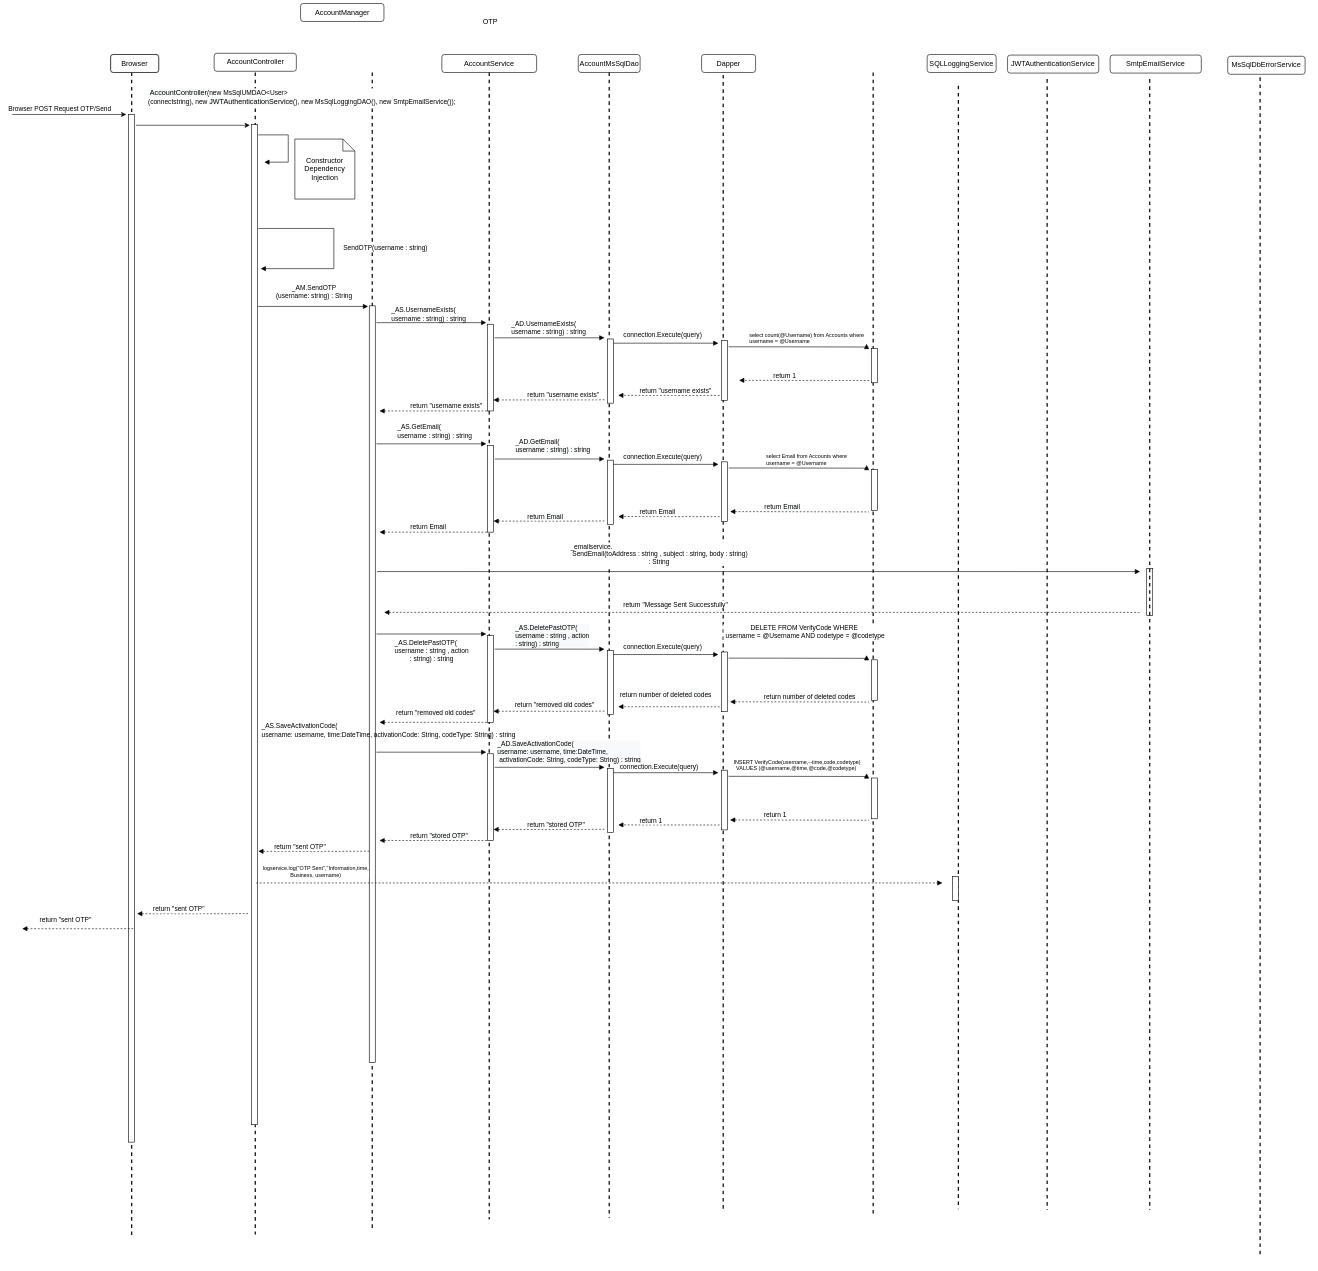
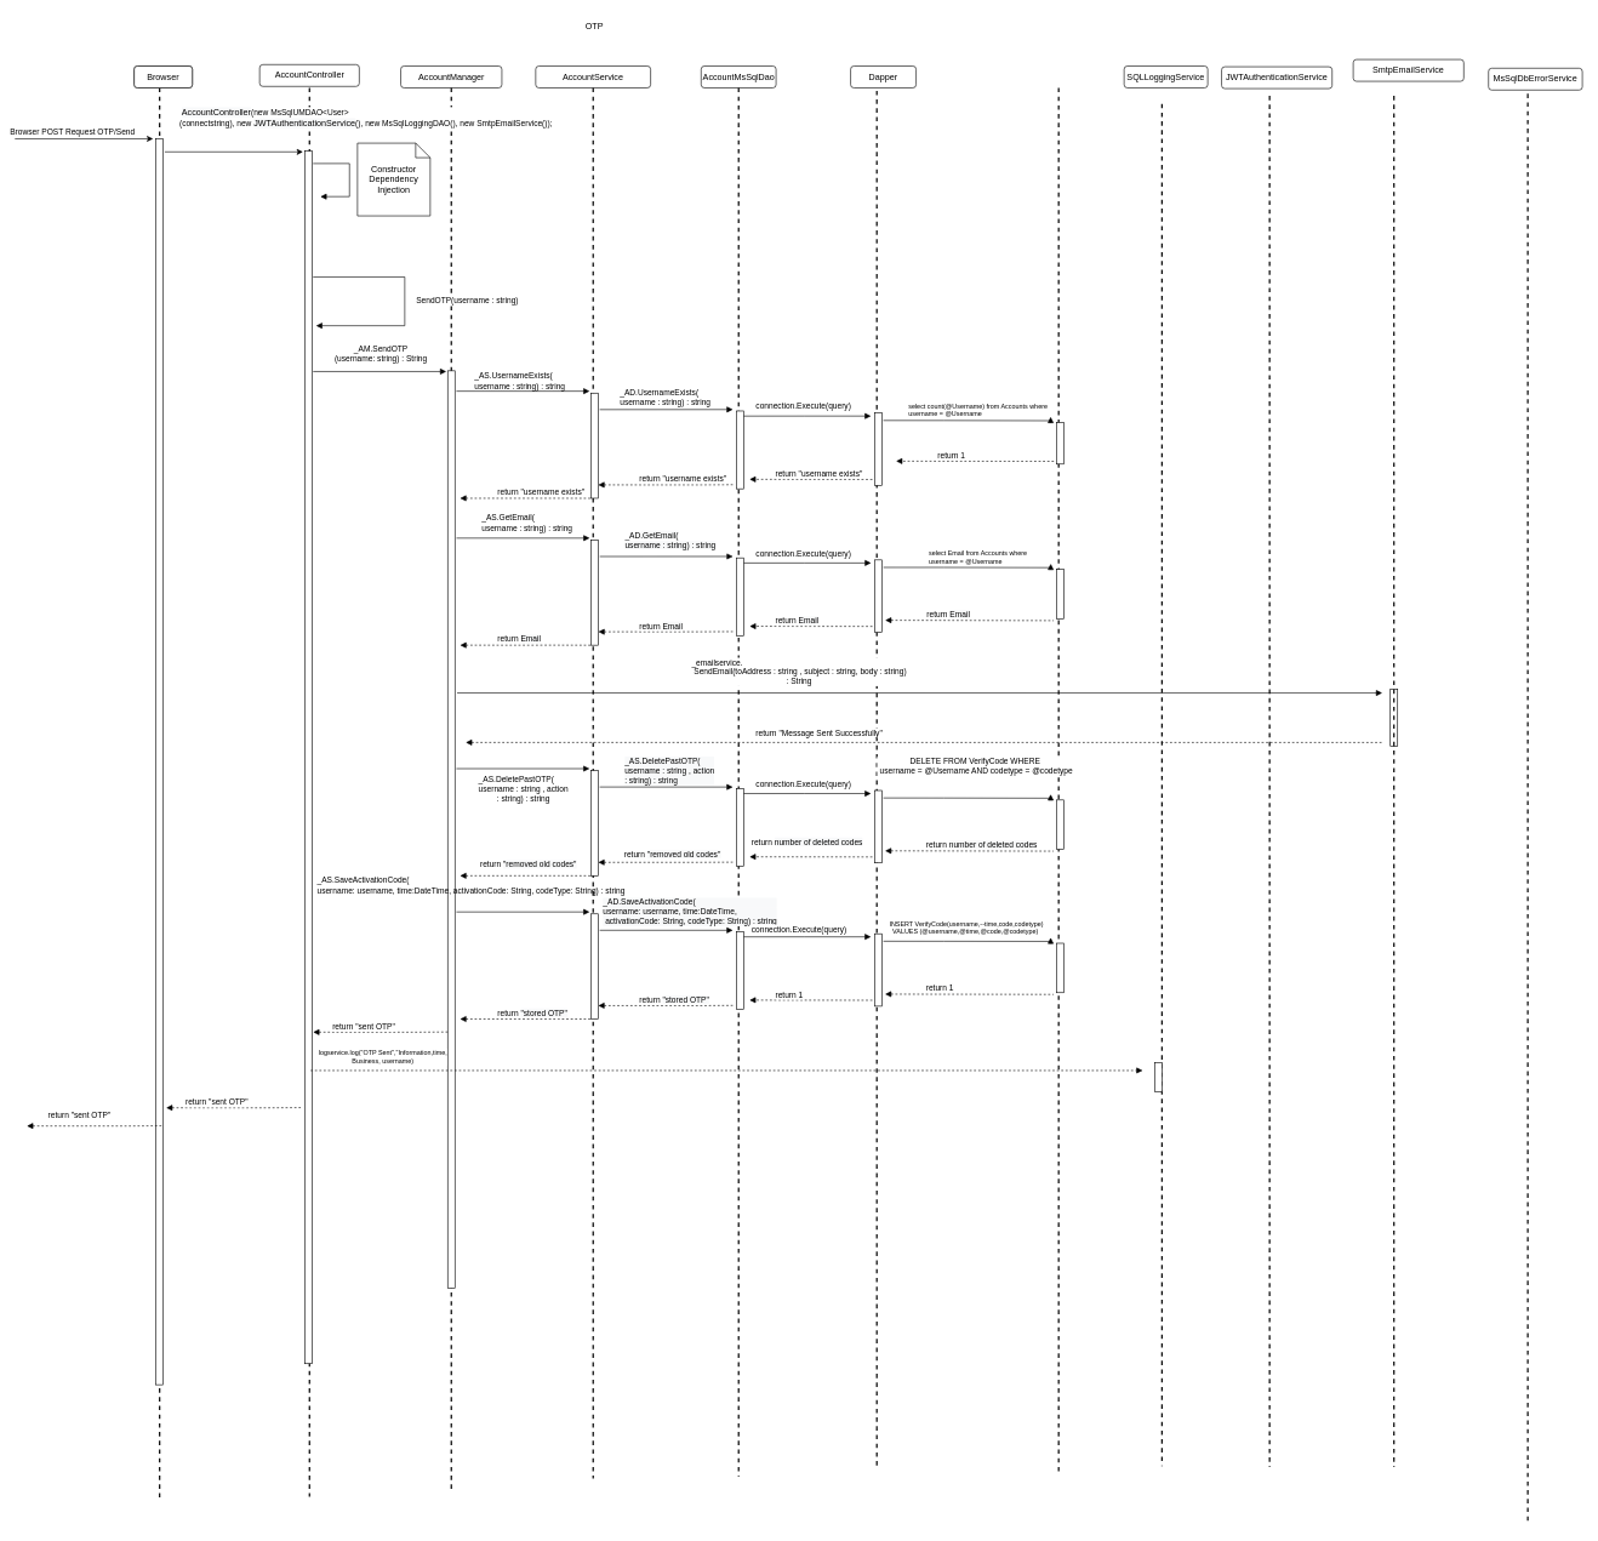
- <mxCell id="4" value="AccountManager" style="rounded=1;whiteSpace=wrap;html=1;" parent="1" vertex="1"><mxGeometry x="500.5" y="5" width="139" height="30" as="geometry" /></mxCell>
+ <mxCell id="4" value="AccountManager" style="rounded=1;whiteSpace=wrap;html=1;" parent="1" vertex="1"><mxGeometry x="550.5" y="90" width="139" height="30" as="geometry" /></mxCell>
- <mxCell id="88" value="SmtpEmailService" style="rounded=1;whiteSpace=wrap;html=1;" parent="1" vertex="1"><mxGeometry x="1850" y="91" width="152" height="30" as="geometry" /></mxCell>
+ <mxCell id="88" value="SmtpEmailService" style="rounded=1;whiteSpace=wrap;html=1;" parent="1" vertex="1"><mxGeometry x="1860" y="81" width="152" height="30" as="geometry" /></mxCell>
- <mxCell id="28" value="Constructor Dependency Injection" style="shape=note;size=20;whiteSpace=wrap;html=1;" parent="1" vertex="1"><mxGeometry x="491" y="231" width="100" height="100" as="geometry" /></mxCell>
+ <mxCell id="28" value="Constructor Dependency Injection" style="shape=note;size=20;whiteSpace=wrap;html=1;" parent="1" vertex="1"><mxGeometry x="491" y="196" width="100" height="100" as="geometry" /></mxCell>
